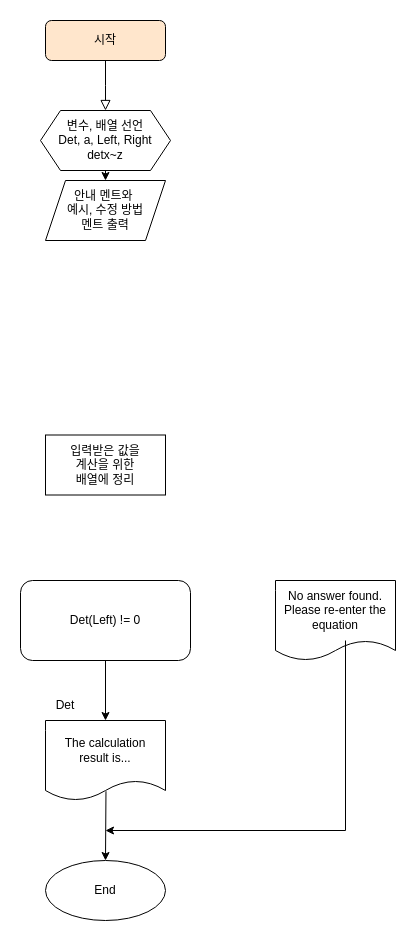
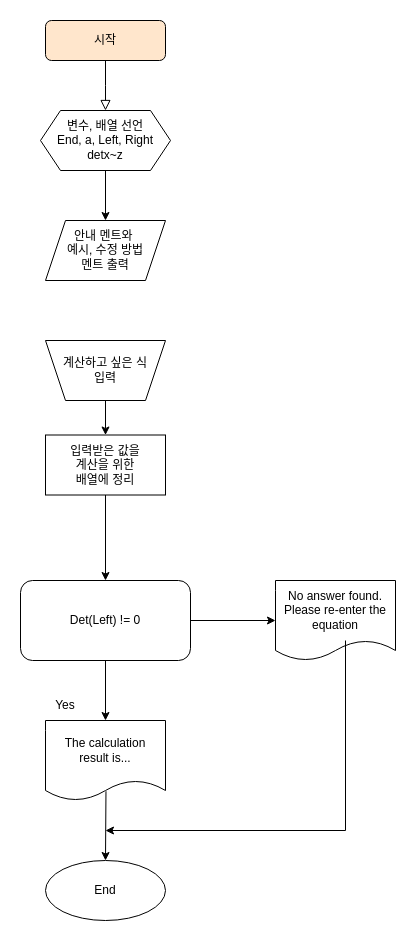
- <mxCell id="5" value="변수, 배열 선언&lt;br&gt;Det, a, Left, Right&lt;br&gt;detx~z" style="shape=hexagon;perimeter=hexagonPerimeter2;whiteSpace=wrap;html=1;fixedSize=1;" vertex="1" parent="1"><mxGeometry x="40" y="110" width="130" height="60" as="geometry" /></mxCell>
+ <mxCell id="5" value="변수, 배열 선언&lt;br&gt;End, a, Left, Right&lt;br&gt;detx~z" style="shape=hexagon;perimeter=hexagonPerimeter2;whiteSpace=wrap;html=1;fixedSize=1;" vertex="1" parent="1"><mxGeometry x="40" y="110" width="130" height="60" as="geometry" /></mxCell>
- <mxCell id="8" value="안내 멘트와&amp;nbsp;&lt;br&gt;예시, 수정 방법&lt;br&gt;멘트 출력" style="shape=parallelogram;perimeter=parallelogramPerimeter;whiteSpace=wrap;html=1;fixedSize=1;" vertex="1" parent="1"><mxGeometry x="45" y="180" width="120" height="60" as="geometry" /></mxCell>
+ <mxCell id="8" value="안내 멘트와&amp;nbsp;&lt;br&gt;예시, 수정 방법&lt;br&gt;멘트 출력" style="shape=parallelogram;perimeter=parallelogramPerimeter;whiteSpace=wrap;html=1;fixedSize=1;" vertex="1" parent="1"><mxGeometry x="45" y="220" width="120" height="60" as="geometry" /></mxCell>
+ <mxCell id="7" value="계산하고 싶은 식&lt;br&gt;입력" style="shape=trapezoid;perimeter=trapezoidPerimeter;whiteSpace=wrap;html=1;fixedSize=1;flipV=1;" vertex="1" parent="1"><mxGeometry x="45" y="340" width="120" height="60" as="geometry" /></mxCell>
+ <mxCell id="6" style="edgeStyle=orthogonalEdgeStyle;rounded=0;orthogonalLoop=1;jettySize=auto;html=1;exitX=0.5;exitY=1;exitDx=0;exitDy=0;entryX=0.5;entryY=0;entryDx=0;entryDy=0;" edge="1" parent="1" source="7" target="10"><mxGeometry relative="1" as="geometry" /></mxCell>
+ <mxCell id="9" style="edgeStyle=orthogonalEdgeStyle;rounded=0;orthogonalLoop=1;jettySize=auto;html=1;exitX=0.5;exitY=1;exitDx=0;exitDy=0;entryX=0.5;entryY=0;entryDx=0;entryDy=0;" edge="1" parent="1" source="10" target="13"><mxGeometry relative="1" as="geometry" /></mxCell>
+ <mxCell id="12" style="edgeStyle=orthogonalEdgeStyle;rounded=0;orthogonalLoop=1;jettySize=auto;html=1;exitX=1;exitY=0.5;exitDx=0;exitDy=0;entryX=0;entryY=0.5;entryDx=0;entryDy=0;" edge="1" parent="1" source="13" target="15"><mxGeometry relative="1" as="geometry" /></mxCell>
- <mxCell id="19" value="Det" style="text;html=1;strokeColor=none;fillColor=none;align=center;verticalAlign=middle;whiteSpace=wrap;rounded=0;" vertex="1" parent="1"><mxGeometry x="35" y="690" width="60" height="30" as="geometry" /></mxCell>
+ <mxCell id="19" value="Yes" style="text;html=1;strokeColor=none;fillColor=none;align=center;verticalAlign=middle;whiteSpace=wrap;rounded=0;" vertex="1" parent="1"><mxGeometry x="35" y="690" width="60" height="30" as="geometry" /></mxCell>
